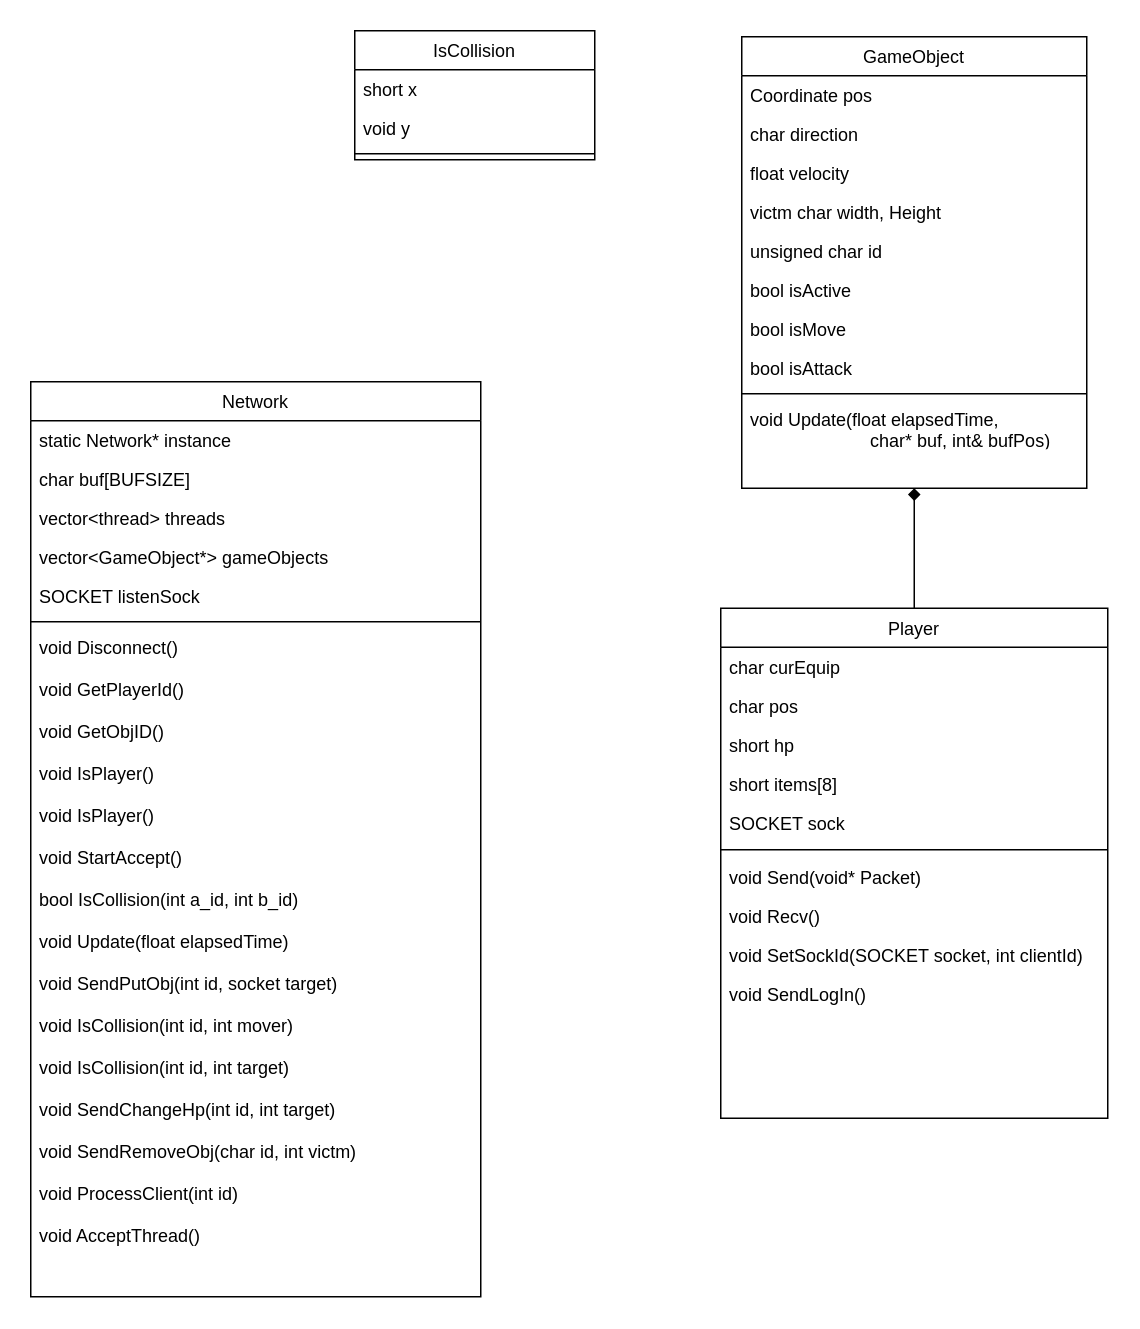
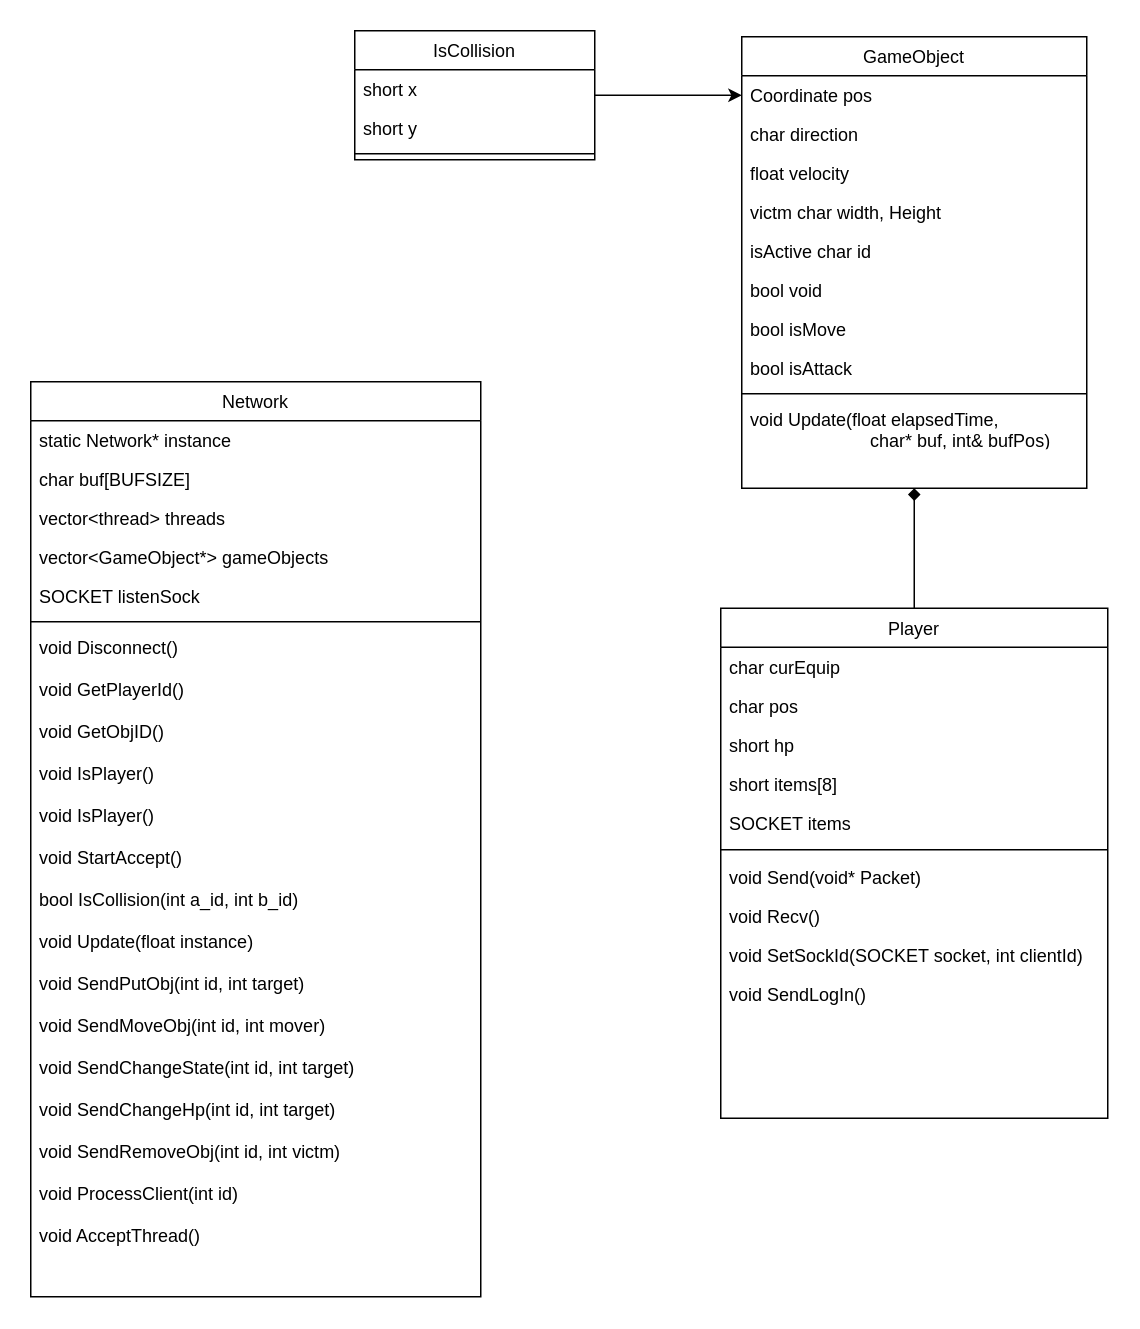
+ <mxCell id="14" style="edgeStyle=orthogonalEdgeStyle;rounded=0;orthogonalLoop=1;jettySize=auto;html=1;entryX=0;entryY=0.5;entryDx=0;entryDy=0;" parent="1" source="15" target="20" edge="1"><mxGeometry relative="1" as="geometry" /></mxCell>
- <mxCell id="17" value="void y" style="text;align=left;verticalAlign=top;spacingLeft=4;spacingRight=4;overflow=hidden;rotatable=0;points=[[0,0.5],[1,0.5]];portConstraint=eastwest;rounded=0;shadow=0;html=0;" parent="15" vertex="1"><mxGeometry y="52" width="160" height="26" as="geometry" /></mxCell>
+ <mxCell id="17" value="short y" style="text;align=left;verticalAlign=top;spacingLeft=4;spacingRight=4;overflow=hidden;rotatable=0;points=[[0,0.5],[1,0.5]];portConstraint=eastwest;rounded=0;shadow=0;html=0;" parent="15" vertex="1"><mxGeometry y="52" width="160" height="26" as="geometry" /></mxCell>
- <mxCell id="24" value="unsigned char id" style="text;align=left;verticalAlign=top;spacingLeft=4;spacingRight=4;overflow=hidden;rotatable=0;points=[[0,0.5],[1,0.5]];portConstraint=eastwest;" parent="19" vertex="1"><mxGeometry y="130" width="230" height="26" as="geometry" /></mxCell>
+ <mxCell id="24" value="isActive char id" style="text;align=left;verticalAlign=top;spacingLeft=4;spacingRight=4;overflow=hidden;rotatable=0;points=[[0,0.5],[1,0.5]];portConstraint=eastwest;" parent="19" vertex="1"><mxGeometry y="130" width="230" height="26" as="geometry" /></mxCell>
- <mxCell id="25" value="bool isActive" style="text;align=left;verticalAlign=top;spacingLeft=4;spacingRight=4;overflow=hidden;rotatable=0;points=[[0,0.5],[1,0.5]];portConstraint=eastwest;" parent="19" vertex="1"><mxGeometry y="156" width="230" height="26" as="geometry" /></mxCell>
+ <mxCell id="25" value="bool void" style="text;align=left;verticalAlign=top;spacingLeft=4;spacingRight=4;overflow=hidden;rotatable=0;points=[[0,0.5],[1,0.5]];portConstraint=eastwest;" parent="19" vertex="1"><mxGeometry y="156" width="230" height="26" as="geometry" /></mxCell>
- <mxCell id="8" value="SOCKET sock" style="text;align=left;verticalAlign=top;spacingLeft=4;spacingRight=4;overflow=hidden;rotatable=0;points=[[0,0.5],[1,0.5]];portConstraint=eastwest;rounded=0;shadow=0;html=0;" vertex="1" parent="3"><mxGeometry y="130" width="258" height="26" as="geometry" /></mxCell>
+ <mxCell id="8" value="SOCKET items" style="text;align=left;verticalAlign=top;spacingLeft=4;spacingRight=4;overflow=hidden;rotatable=0;points=[[0,0.5],[1,0.5]];portConstraint=eastwest;rounded=0;shadow=0;html=0;" vertex="1" parent="3"><mxGeometry y="130" width="258" height="26" as="geometry" /></mxCell>
- <mxCell id="44" value="void Update(float elapsedTime)" style="text;align=left;verticalAlign=top;spacingLeft=4;spacingRight=4;overflow=hidden;rotatable=0;points=[[0,0.5],[1,0.5]];portConstraint=eastwest;rounded=0;shadow=0;html=0;" vertex="1" parent="30"><mxGeometry y="360" width="300" height="28" as="geometry" /></mxCell>
+ <mxCell id="44" value="void Update(float instance)" style="text;align=left;verticalAlign=top;spacingLeft=4;spacingRight=4;overflow=hidden;rotatable=0;points=[[0,0.5],[1,0.5]];portConstraint=eastwest;rounded=0;shadow=0;html=0;" vertex="1" parent="30"><mxGeometry y="360" width="300" height="28" as="geometry" /></mxCell>
- <mxCell id="45" value="void SendPutObj(int id, socket target)" style="text;align=left;verticalAlign=top;spacingLeft=4;spacingRight=4;overflow=hidden;rotatable=0;points=[[0,0.5],[1,0.5]];portConstraint=eastwest;rounded=0;shadow=0;html=0;" vertex="1" parent="30"><mxGeometry y="388" width="300" height="28" as="geometry" /></mxCell>
+ <mxCell id="45" value="void SendPutObj(int id, int target)" style="text;align=left;verticalAlign=top;spacingLeft=4;spacingRight=4;overflow=hidden;rotatable=0;points=[[0,0.5],[1,0.5]];portConstraint=eastwest;rounded=0;shadow=0;html=0;" vertex="1" parent="30"><mxGeometry y="388" width="300" height="28" as="geometry" /></mxCell>
- <mxCell id="46" value="void IsCollision(int id, int mover)" style="text;align=left;verticalAlign=top;spacingLeft=4;spacingRight=4;overflow=hidden;rotatable=0;points=[[0,0.5],[1,0.5]];portConstraint=eastwest;rounded=0;shadow=0;html=0;" vertex="1" parent="30"><mxGeometry y="416" width="300" height="28" as="geometry" /></mxCell>
+ <mxCell id="46" value="void SendMoveObj(int id, int mover)" style="text;align=left;verticalAlign=top;spacingLeft=4;spacingRight=4;overflow=hidden;rotatable=0;points=[[0,0.5],[1,0.5]];portConstraint=eastwest;rounded=0;shadow=0;html=0;" vertex="1" parent="30"><mxGeometry y="416" width="300" height="28" as="geometry" /></mxCell>
- <mxCell id="47" value="void IsCollision(int id, int target)" style="text;align=left;verticalAlign=top;spacingLeft=4;spacingRight=4;overflow=hidden;rotatable=0;points=[[0,0.5],[1,0.5]];portConstraint=eastwest;rounded=0;shadow=0;html=0;" vertex="1" parent="30"><mxGeometry y="444" width="300" height="28" as="geometry" /></mxCell>
+ <mxCell id="47" value="void SendChangeState(int id, int target)" style="text;align=left;verticalAlign=top;spacingLeft=4;spacingRight=4;overflow=hidden;rotatable=0;points=[[0,0.5],[1,0.5]];portConstraint=eastwest;rounded=0;shadow=0;html=0;" vertex="1" parent="30"><mxGeometry y="444" width="300" height="28" as="geometry" /></mxCell>
- <mxCell id="49" value="void SendRemoveObj(char id, int victm)" style="text;align=left;verticalAlign=top;spacingLeft=4;spacingRight=4;overflow=hidden;rotatable=0;points=[[0,0.5],[1,0.5]];portConstraint=eastwest;rounded=0;shadow=0;html=0;" vertex="1" parent="30"><mxGeometry y="500" width="300" height="28" as="geometry" /></mxCell>
+ <mxCell id="49" value="void SendRemoveObj(int id, int victm)" style="text;align=left;verticalAlign=top;spacingLeft=4;spacingRight=4;overflow=hidden;rotatable=0;points=[[0,0.5],[1,0.5]];portConstraint=eastwest;rounded=0;shadow=0;html=0;" vertex="1" parent="30"><mxGeometry y="500" width="300" height="28" as="geometry" /></mxCell>
